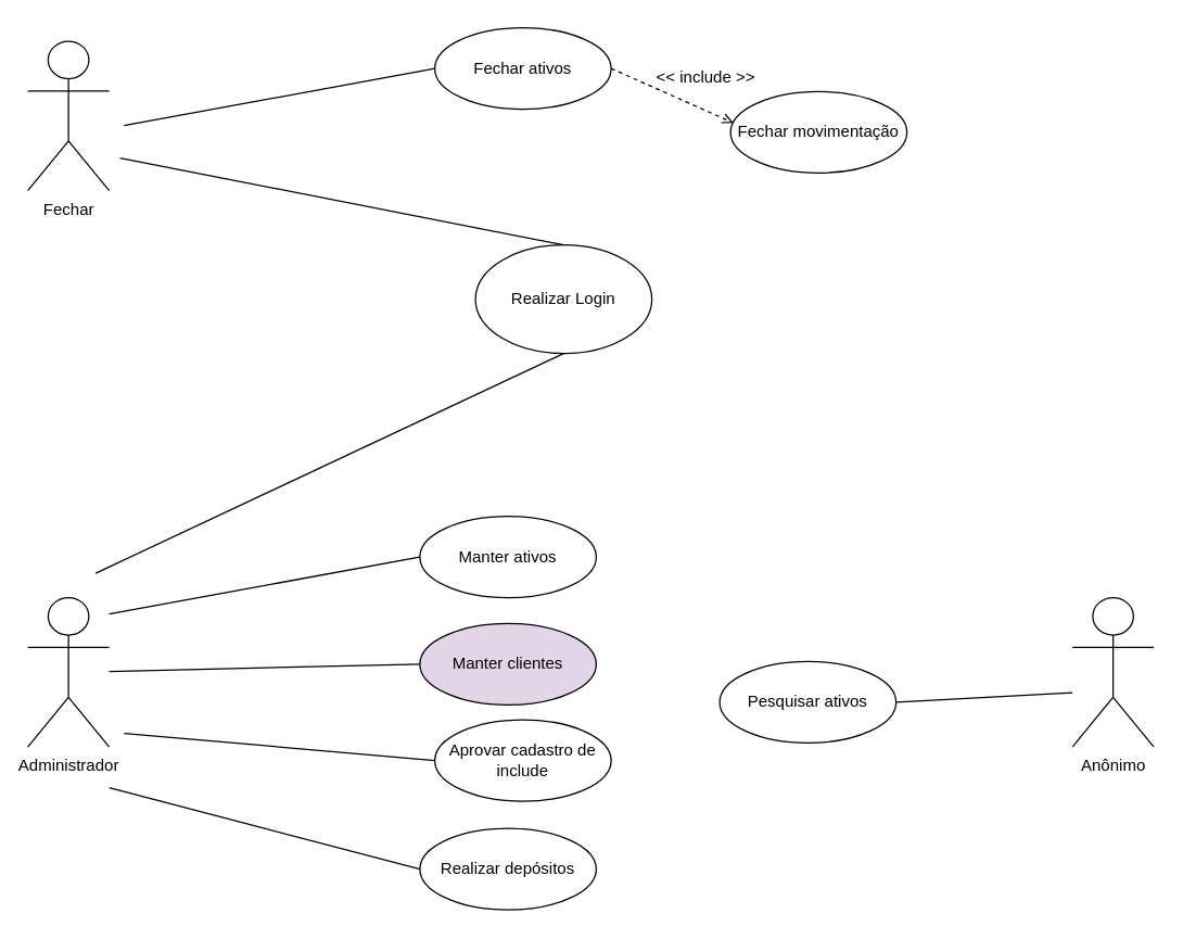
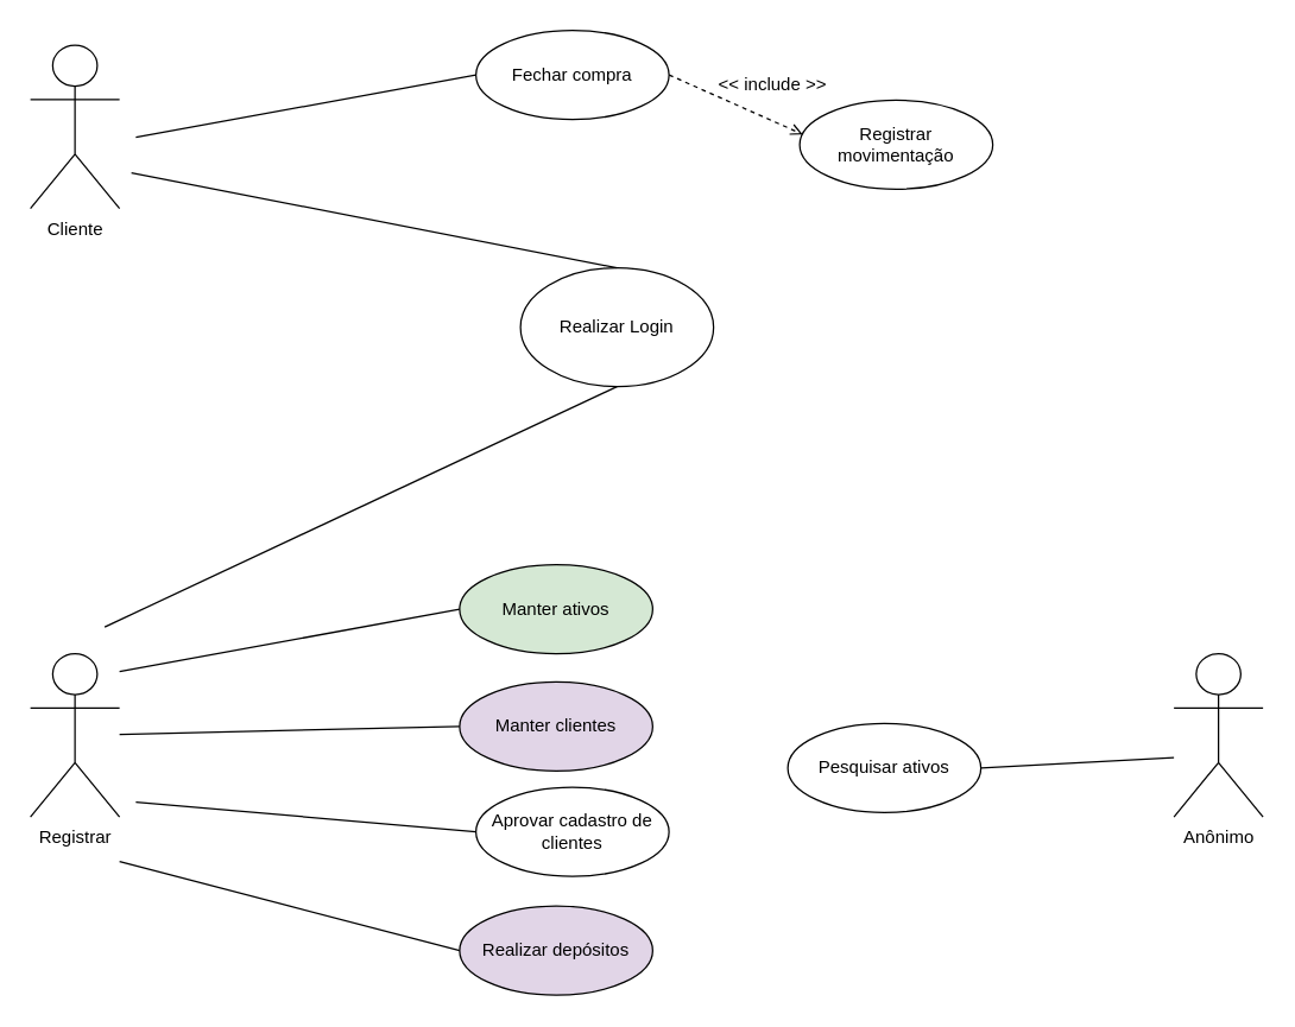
- <mxCell id="7" value="Fechar ativos" style="ellipse;whiteSpace=wrap;html=1;" parent="1" vertex="1"><mxGeometry x="320" y="20" width="130" height="60" as="geometry" /></mxCell>
+ <mxCell id="7" value="Fechar compra" style="ellipse;whiteSpace=wrap;html=1;" parent="1" vertex="1"><mxGeometry x="320" y="20" width="130" height="60" as="geometry" /></mxCell>
- <mxCell id="21" value="Fechar movimentação" style="ellipse;whiteSpace=wrap;html=1;" vertex="1" parent="1"><mxGeometry x="538" y="67" width="130" height="60" as="geometry" /></mxCell>
+ <mxCell id="21" value="Registrar movimentação" style="ellipse;whiteSpace=wrap;html=1;" vertex="1" parent="1"><mxGeometry x="538" y="67" width="130" height="60" as="geometry" /></mxCell>
- <mxCell id="3" value="Fechar&lt;br&gt;" style="shape=umlActor;verticalLabelPosition=bottom;verticalAlign=top;html=1;" parent="1" vertex="1"><mxGeometry x="20" y="30" width="60" height="110" as="geometry" /></mxCell>
+ <mxCell id="3" value="Cliente&lt;br&gt;" style="shape=umlActor;verticalLabelPosition=bottom;verticalAlign=top;html=1;" parent="1" vertex="1"><mxGeometry x="20" y="30" width="60" height="110" as="geometry" /></mxCell>
- <mxCell id="9" value="Manter ativos" style="ellipse;whiteSpace=wrap;html=1;" parent="1" vertex="1"><mxGeometry x="309" y="380" width="130" height="60" as="geometry" /></mxCell>
+ <mxCell id="9" value="Manter ativos" style="ellipse;whiteSpace=wrap;html=1;fillColor=#d5e8d4;" parent="1" vertex="1"><mxGeometry x="309" y="380" width="130" height="60" as="geometry" /></mxCell>
- <mxCell id="13" value="Aprovar cadastro de include" style="ellipse;whiteSpace=wrap;html=1;" parent="1" vertex="1"><mxGeometry x="320" y="530" width="130" height="60" as="geometry" /></mxCell>
+ <mxCell id="13" value="Aprovar cadastro de clientes" style="ellipse;whiteSpace=wrap;html=1;" parent="1" vertex="1"><mxGeometry x="320" y="530" width="130" height="60" as="geometry" /></mxCell>
- <mxCell id="2" value="Administrador" style="shape=umlActor;verticalLabelPosition=bottom;verticalAlign=top;html=1;" parent="1" vertex="1"><mxGeometry x="20" y="440" width="60" height="110" as="geometry" /></mxCell>
+ <mxCell id="2" value="Registrar" style="shape=umlActor;verticalLabelPosition=bottom;verticalAlign=top;html=1;" parent="1" vertex="1"><mxGeometry x="20" y="440" width="60" height="110" as="geometry" /></mxCell>
- <mxCell id="15" value="Realizar depósitos" style="ellipse;whiteSpace=wrap;html=1;" parent="1" vertex="1"><mxGeometry x="309" y="610" width="130" height="60" as="geometry" /></mxCell>
+ <mxCell id="15" value="Realizar depósitos" style="ellipse;whiteSpace=wrap;html=1;fillColor=#e1d5e7;" parent="1" vertex="1"><mxGeometry x="309" y="610" width="130" height="60" as="geometry" /></mxCell>
